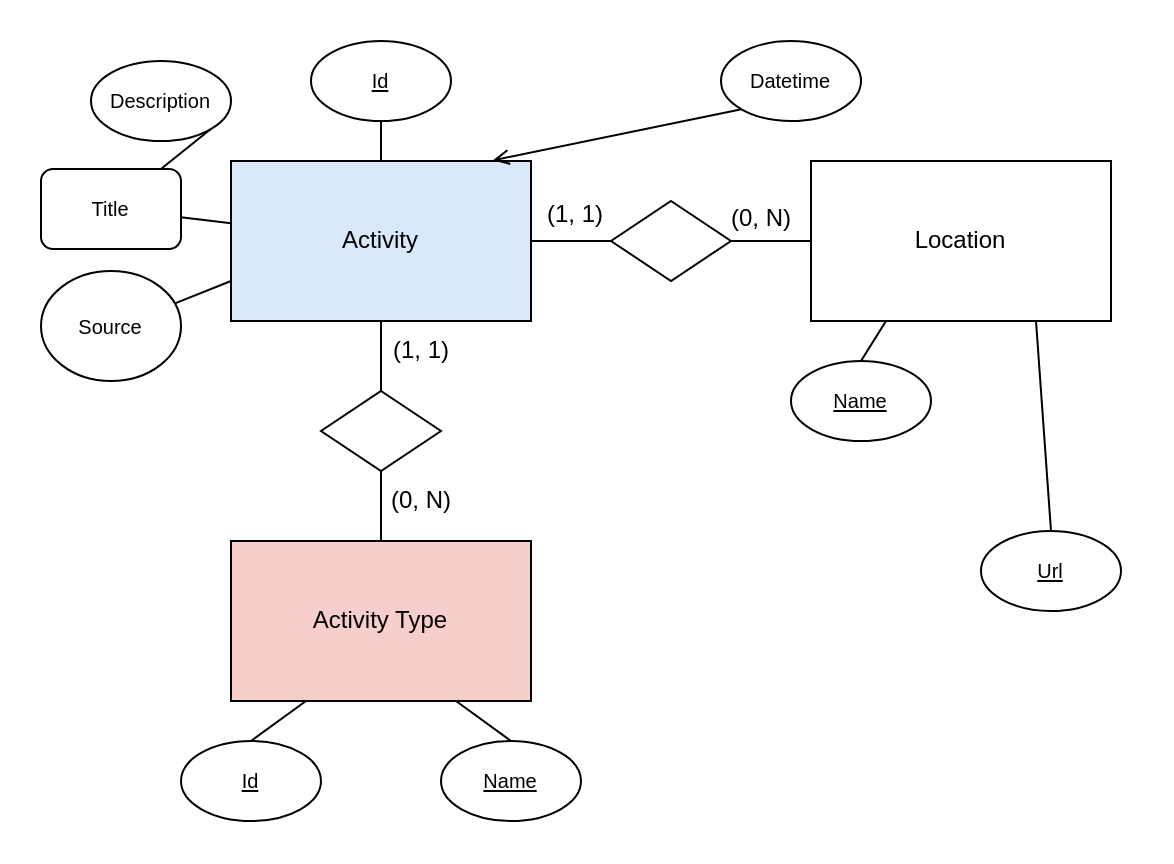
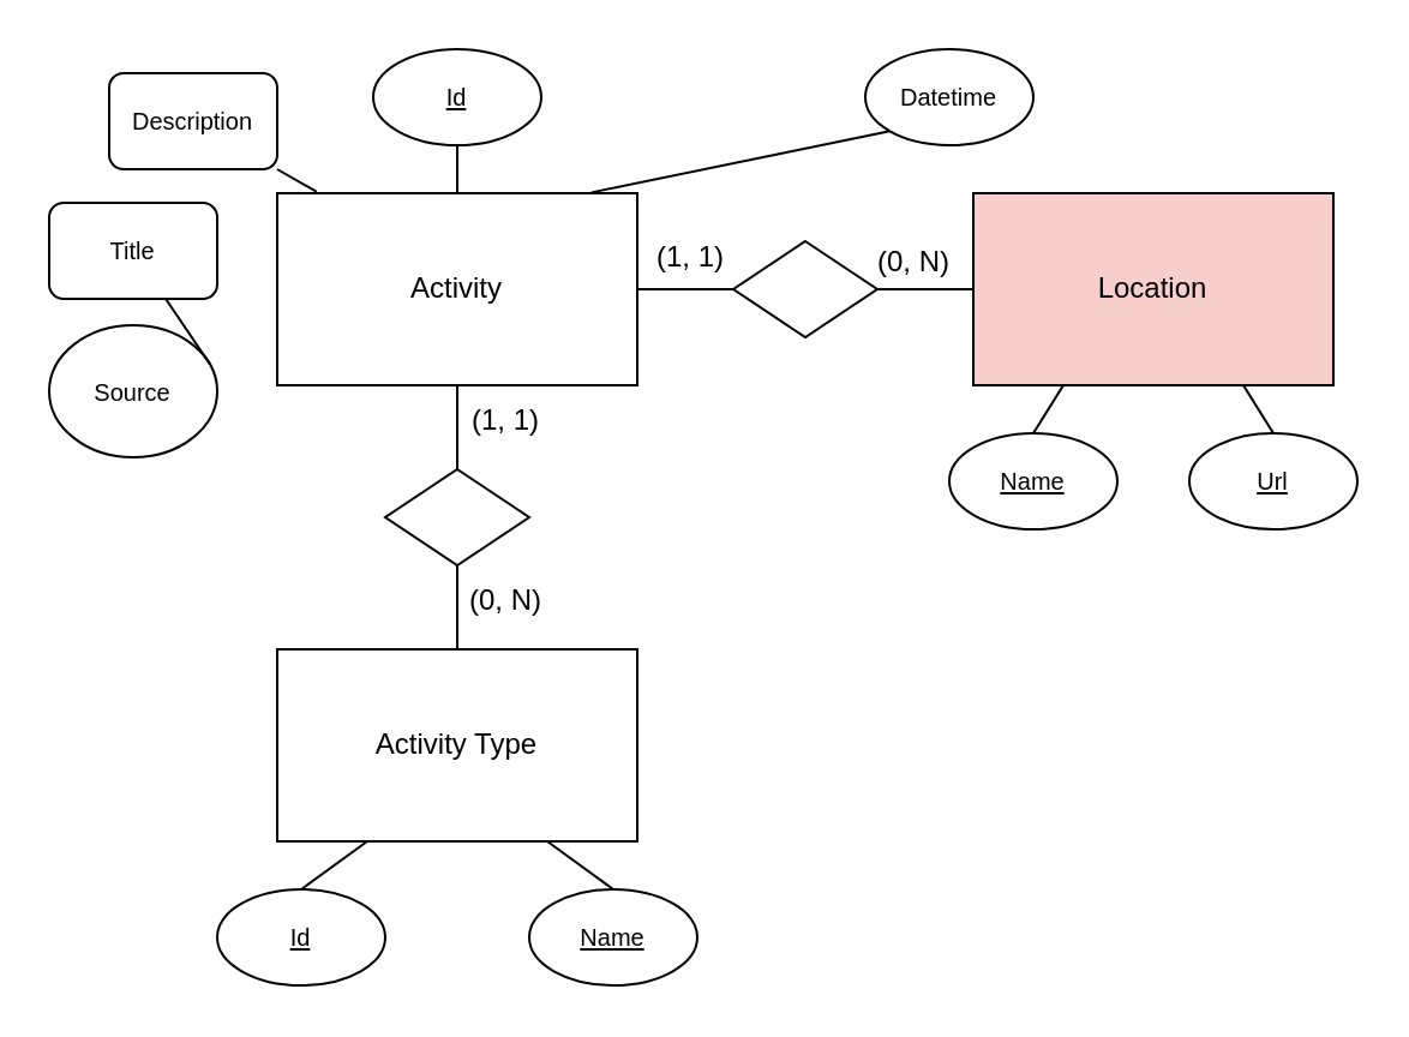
- <mxCell id="6" value="&lt;font style=&quot;font-size: 10px;&quot;&gt;Description&lt;/font&gt;" style="ellipse;whiteSpace=wrap;html=1;" parent="1" vertex="1"><mxGeometry x="45" y="30" width="70" height="40" as="geometry" /></mxCell>
+ <mxCell id="6" value="&lt;font style=&quot;font-size: 10px;&quot;&gt;Description&lt;/font&gt;" style="whiteSpace=wrap;html=1;rounded=1;" parent="1" vertex="1"><mxGeometry x="45" y="30" width="70" height="40" as="geometry" /></mxCell>
- <mxCell id="7" value="" style="endArrow=none;html=1;rounded=0;exitX=1;exitY=1;exitDx=0;exitDy=0;endFill=0;" parent="1" source="6" target="5" edge="1"><mxGeometry width="50" height="50" relative="1" as="geometry"><mxPoint x="-55" y="140" as="sourcePoint" /><mxPoint x="-5" y="90" as="targetPoint" /></mxGeometry></mxCell>
+ <mxCell id="7" value="" style="endArrow=none;html=1;rounded=0;exitX=1;exitY=1;exitDx=0;exitDy=0;entryX=0.109;entryY=-0.008;entryDx=0;entryDy=0;endFill=0;entryPerimeter=0;" parent="1" source="6" target="3" edge="1"><mxGeometry width="50" height="50" relative="1" as="geometry"><mxPoint x="-55" y="140" as="sourcePoint" /><mxPoint x="-5" y="90" as="targetPoint" /></mxGeometry></mxCell>
- <mxCell id="9" value="" style="endArrow=open;html=1;rounded=0;exitX=0;exitY=1;exitDx=0;exitDy=0;entryX=0.873;entryY=-0.004;entryDx=0;entryDy=0;endFill=0;entryPerimeter=0;" parent="1" source="8" target="3" edge="1"><mxGeometry width="50" height="50" relative="1" as="geometry"><mxPoint x="-55" y="230" as="sourcePoint" /><mxPoint x="-5" y="180" as="targetPoint" /></mxGeometry></mxCell>
+ <mxCell id="9" value="" style="endArrow=none;html=1;rounded=0;exitX=0;exitY=1;exitDx=0;exitDy=0;entryX=0.873;entryY=-0.004;entryDx=0;entryDy=0;endFill=0;entryPerimeter=0;" parent="1" source="8" target="3" edge="1"><mxGeometry width="50" height="50" relative="1" as="geometry"><mxPoint x="-55" y="230" as="sourcePoint" /><mxPoint x="-5" y="180" as="targetPoint" /></mxGeometry></mxCell>
- <mxCell id="4" value="" style="rounded=0;orthogonalLoop=1;jettySize=auto;html=1;endArrow=none;endFill=0;" parent="1" source="5" target="3" edge="1"><mxGeometry relative="1" as="geometry" /></mxCell>
- <mxCell id="3" value="Activity" style="rounded=0;whiteSpace=wrap;html=1;fillColor=#dae8fc;" parent="1" vertex="1"><mxGeometry x="115" y="80" width="150" height="80" as="geometry" /></mxCell>
+ <mxCell id="3" value="Activity" style="rounded=0;whiteSpace=wrap;html=1;" parent="1" vertex="1"><mxGeometry x="115" y="80" width="150" height="80" as="geometry" /></mxCell>
- <mxCell id="21" value="Location" style="rounded=0;whiteSpace=wrap;html=1;" parent="1" vertex="1"><mxGeometry x="405" y="80" width="150" height="80" as="geometry" /></mxCell>
+ <mxCell id="21" value="Location" style="rounded=0;whiteSpace=wrap;html=1;fillColor=#f8cecc;" parent="1" vertex="1"><mxGeometry x="405" y="80" width="150" height="80" as="geometry" /></mxCell>
- <mxCell id="32" value="" style="endArrow=none;html=1;rounded=0;entryX=0;entryY=0.75;entryDx=0;entryDy=0;endFill=0;exitX=0.957;exitY=0.295;exitDx=0;exitDy=0;exitPerimeter=0;" parent="1" source="31" target="3" edge="1"><mxGeometry width="50" height="50" relative="1" as="geometry"><mxPoint x="105" y="160" as="sourcePoint" /><mxPoint x="-5" y="180" as="targetPoint" /></mxGeometry></mxCell>
+ <mxCell id="32" value="" style="endArrow=none;html=1;rounded=0;endFill=0;exitX=0.957;exitY=0.295;exitDx=0;exitDy=0;exitPerimeter=0;" parent="1" source="31" target="5" edge="1"><mxGeometry width="50" height="50" relative="1" as="geometry"><mxPoint x="105" y="160" as="sourcePoint" /><mxPoint x="-5" y="180" as="targetPoint" /></mxGeometry></mxCell>
- <mxCell id="23" value="&lt;font style=&quot;font-size: 10px;&quot;&gt;&lt;u&gt;Url&lt;/u&gt;&lt;/font&gt;" style="ellipse;whiteSpace=wrap;html=1;" parent="1" vertex="1"><mxGeometry x="490" y="265" width="70" height="40" as="geometry" /></mxCell>
+ <mxCell id="23" value="&lt;font style=&quot;font-size: 10px;&quot;&gt;&lt;u&gt;Url&lt;/u&gt;&lt;/font&gt;" style="ellipse;whiteSpace=wrap;html=1;" parent="1" vertex="1"><mxGeometry x="495" y="180" width="70" height="40" as="geometry" /></mxCell>
- <mxCell id="10" value="Activity Type" style="rounded=0;whiteSpace=wrap;html=1;fillColor=#f8cecc;" parent="1" vertex="1"><mxGeometry x="115" y="270" width="150" height="80" as="geometry" /></mxCell>
+ <mxCell id="10" value="Activity Type" style="rounded=0;whiteSpace=wrap;html=1;" parent="1" vertex="1"><mxGeometry x="115" y="270" width="150" height="80" as="geometry" /></mxCell>
